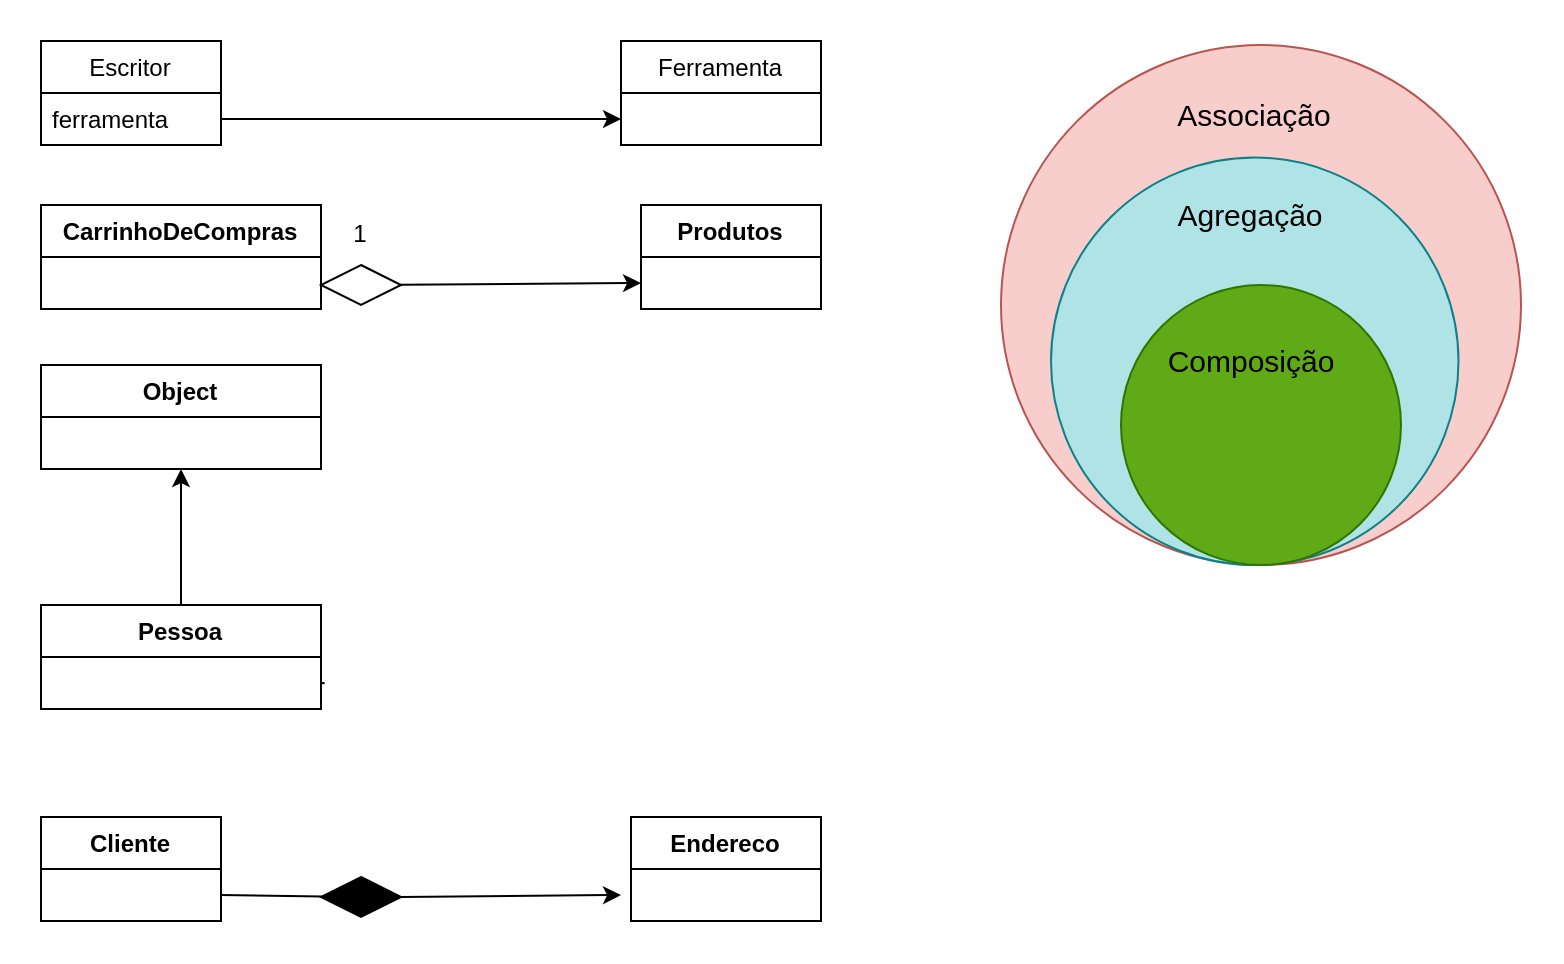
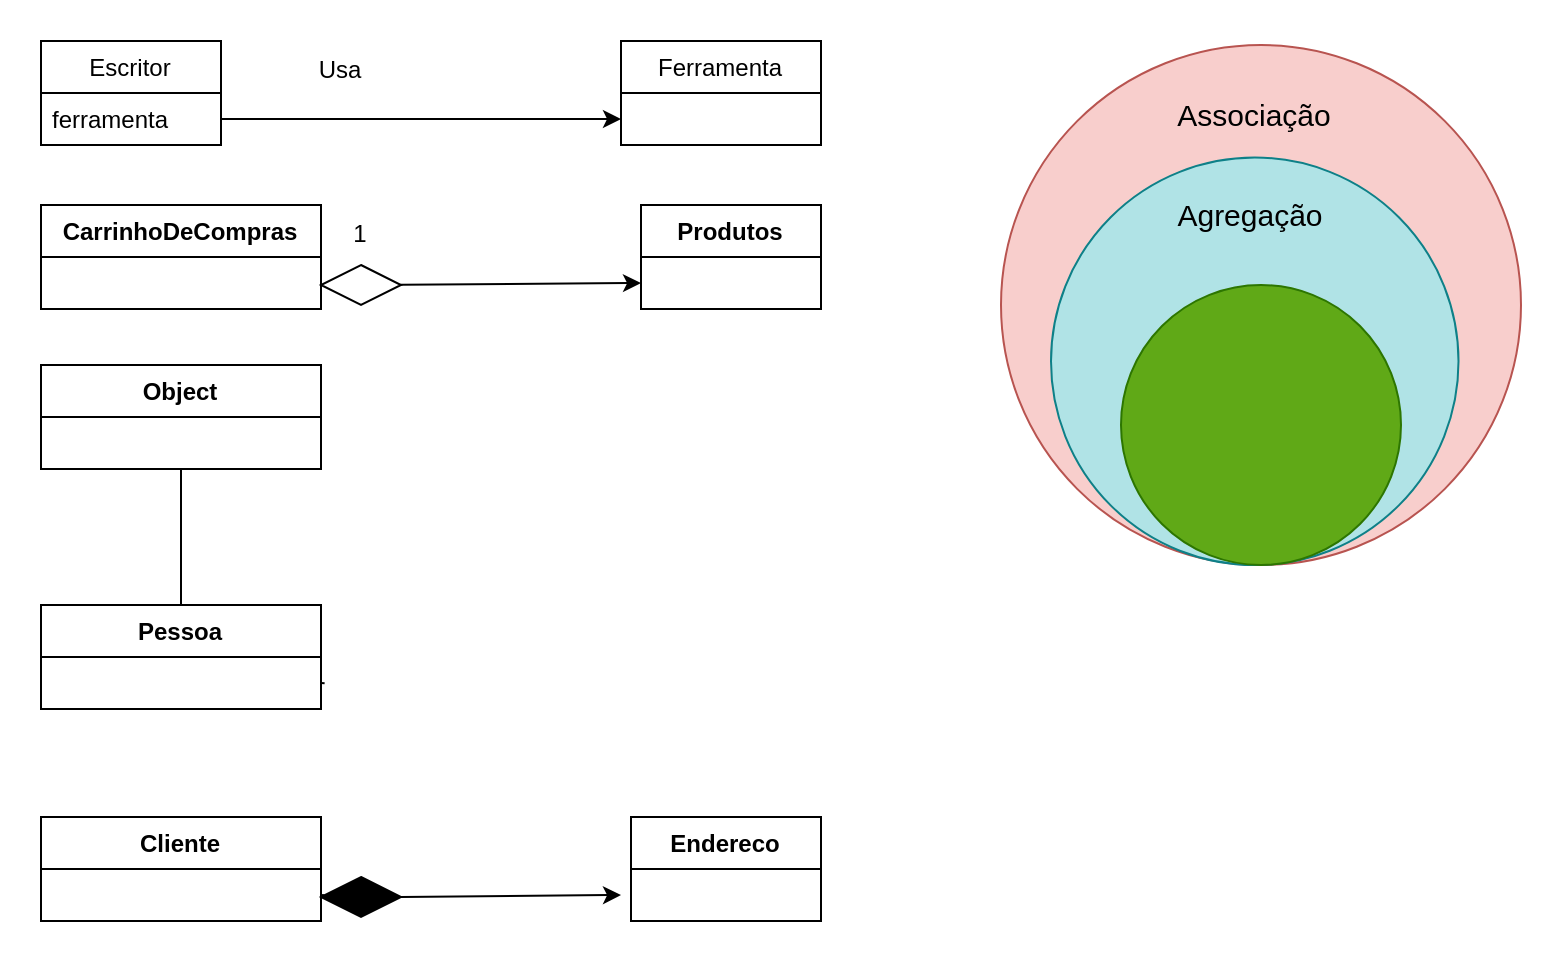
+ <mxCell id="9" value="Usa" style="text;strokeColor=none;align=center;fillColor=none;html=1;verticalAlign=middle;whiteSpace=wrap;rounded=0;" parent="1" vertex="1"><mxGeometry x="140" y="20" width="60" height="30" as="geometry" /></mxCell>
- <mxCell id="18" value="Composição" style="text;html=1;resizable=0;autosize=1;align=center;verticalAlign=middle;points=[];fillColor=none;strokeColor=none;rounded=0;fontColor=#000000;fontSize=15;" parent="1" vertex="1"><mxGeometry x="575" y="170.13" width="100" height="20" as="geometry" /></mxCell>
- <mxCell id="10" style="edgeStyle=none;html=1;entryX=0.5;entryY=1;entryDx=0;entryDy=0;" edge="1" parent="1" source="11" target="26"><mxGeometry relative="1" as="geometry" /></mxCell>
+ <mxCell id="10" style="edgeStyle=none;html=1;entryX=0.5;entryY=1;entryDx=0;entryDy=0;endArrow=none;" edge="1" parent="1" source="11" target="26"><mxGeometry relative="1" as="geometry" /></mxCell>
- <mxCell id="22" value="Cliente" style="swimlane;fontStyle=1;align=center;verticalAlign=top;childLayout=stackLayout;horizontal=1;startSize=26;horizontalStack=0;resizeParent=1;resizeParentMax=0;resizeLast=0;collapsible=1;marginBottom=0;" parent="1" vertex="1"><mxGeometry x="20" y="408" width="90" height="52" as="geometry" /></mxCell>
+ <mxCell id="22" value="Cliente" style="swimlane;fontStyle=1;align=center;verticalAlign=top;childLayout=stackLayout;horizontal=1;startSize=26;horizontalStack=0;resizeParent=1;resizeParentMax=0;resizeLast=0;collapsible=1;marginBottom=0;" parent="1" vertex="1"><mxGeometry x="20" y="408" width="140" height="52" as="geometry" /></mxCell>
